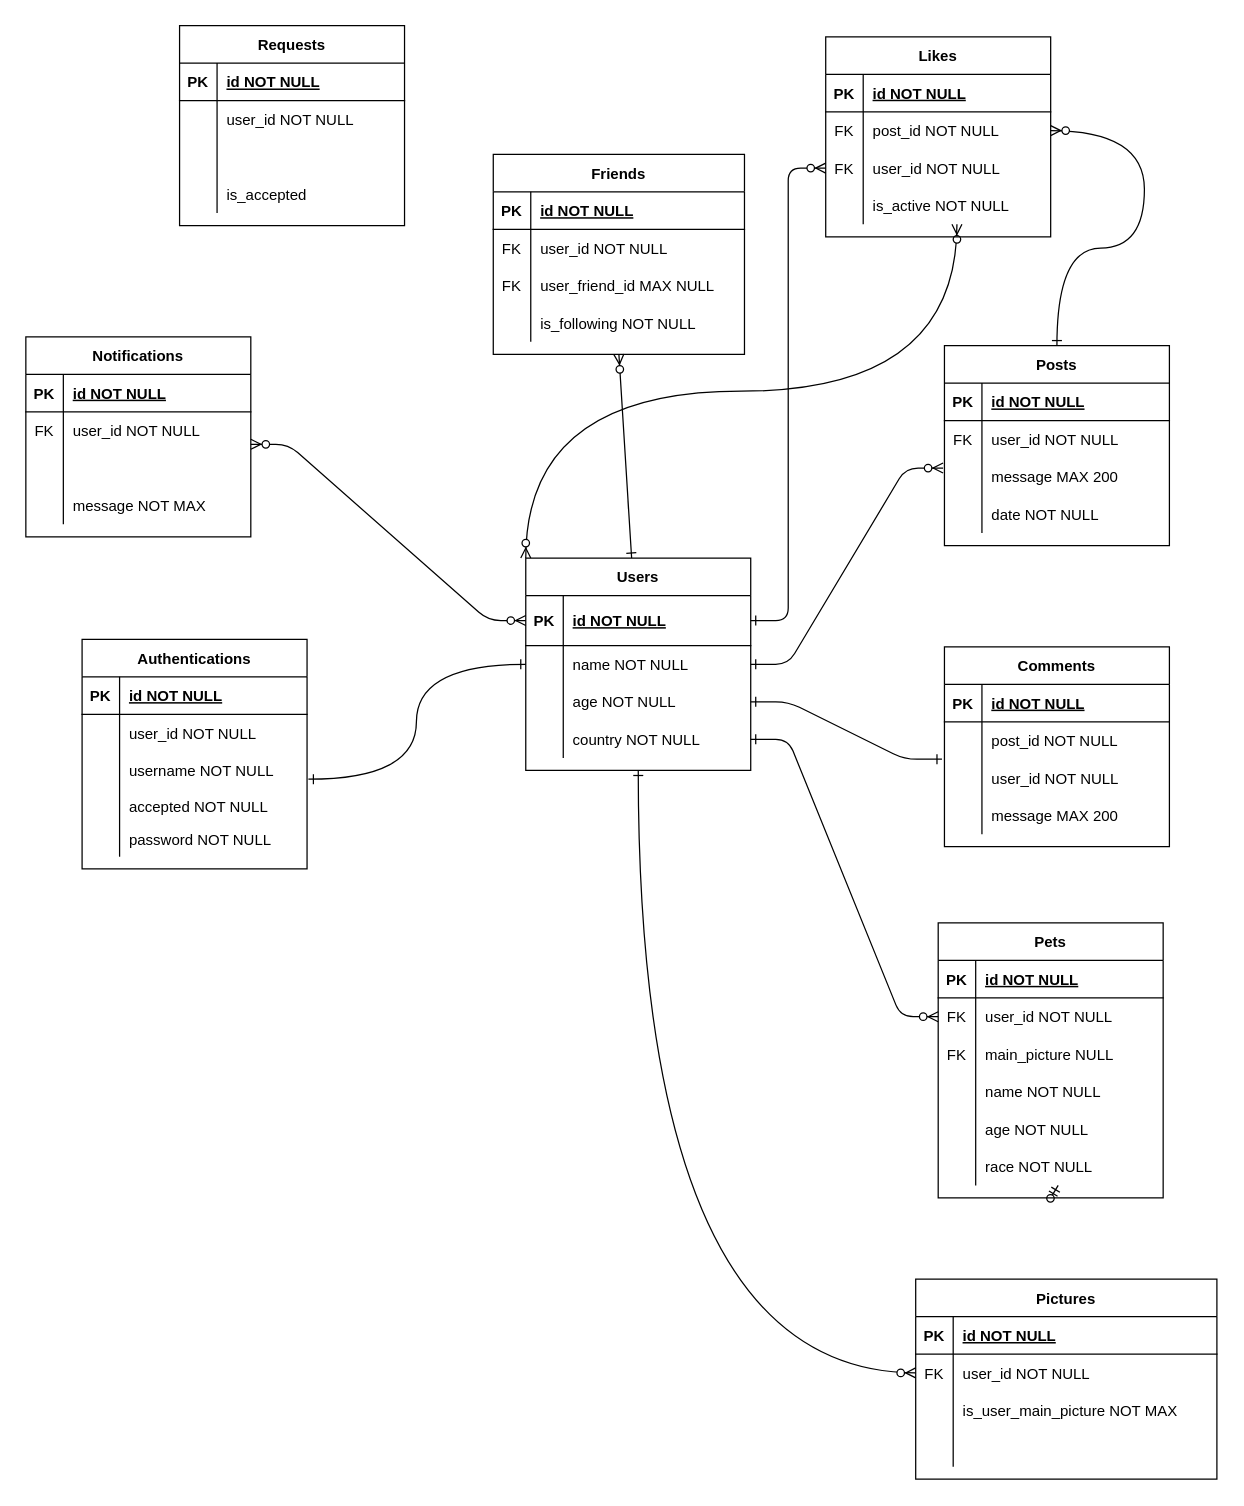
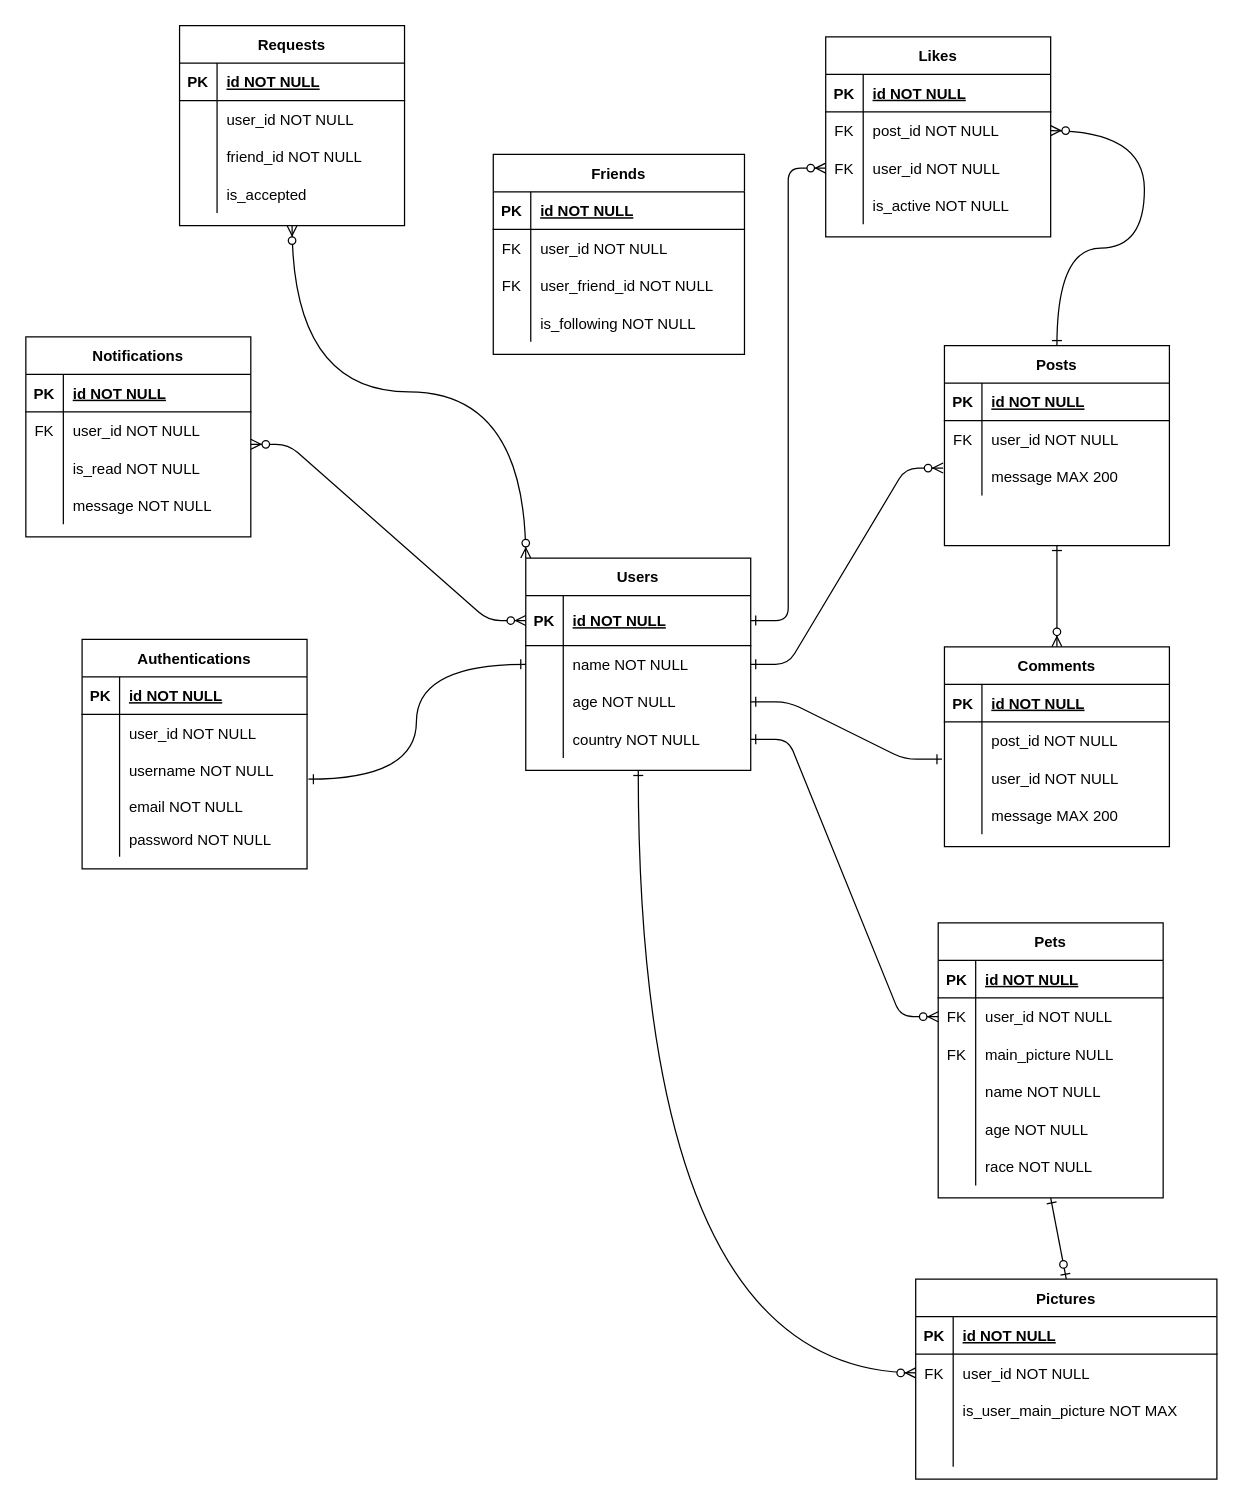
+ <mxCell id="148" value="friend_id NOT NULL" style="shape=partialRectangle;connectable=0;fillColor=none;top=0;left=0;bottom=0;right=0;align=left;spacingLeft=6;overflow=hidden;" parent="146" vertex="1"><mxGeometry x="30" width="150" height="30" as="geometry" /></mxCell>
- <mxCell id="76" value="user_friend_id MAX NULL" style="shape=partialRectangle;connectable=0;fillColor=none;top=0;left=0;bottom=0;right=0;align=left;spacingLeft=6;overflow=hidden;" parent="74" vertex="1"><mxGeometry x="30" width="171" height="30" as="geometry" /></mxCell>
+ <mxCell id="76" value="user_friend_id NOT NULL" style="shape=partialRectangle;connectable=0;fillColor=none;top=0;left=0;bottom=0;right=0;align=left;spacingLeft=6;overflow=hidden;" parent="74" vertex="1"><mxGeometry x="30" width="171" height="30" as="geometry" /></mxCell>
- <mxCell id="5" style="edgeStyle=orthogonalEdgeStyle;rounded=1;orthogonalLoop=1;jettySize=auto;html=1;exitX=0;exitY=0;exitDx=0;exitDy=0;startArrow=ERzeroToMany;startFill=1;endArrow=ERzeroToMany;endFill=1;curved=1;" parent="1" source="6" target="92" edge="1"><mxGeometry relative="1" as="geometry" /></mxCell>
+ <mxCell id="5" style="edgeStyle=orthogonalEdgeStyle;rounded=1;orthogonalLoop=1;jettySize=auto;html=1;exitX=0;exitY=0;exitDx=0;exitDy=0;entryX=0.5;entryY=1;entryDx=0;entryDy=0;startArrow=ERzeroToMany;startFill=1;endArrow=ERzeroToMany;endFill=1;curved=1;" parent="1" source="6" target="139" edge="1"><mxGeometry relative="1" as="geometry" /></mxCell>
- <mxCell id="4" style="edgeStyle=none;orthogonalLoop=1;jettySize=auto;html=1;entryX=0.5;entryY=1;entryDx=0;entryDy=0;startArrow=ERone;startFill=0;endArrow=ERzeroToMany;endFill=1;" parent="1" source="6" target="67" edge="1"><mxGeometry relative="1" as="geometry" /></mxCell>
+ <mxCell id="135" value="is_read NOT NULL" style="shape=partialRectangle;connectable=0;fillColor=none;top=0;left=0;bottom=0;right=0;align=left;spacingLeft=6;overflow=hidden;" parent="133" vertex="1"><mxGeometry x="30" width="150" height="30" as="geometry" /></mxCell>
- <mxCell id="138" value="message NOT MAX" style="shape=partialRectangle;connectable=0;fillColor=none;top=0;left=0;bottom=0;right=0;align=left;spacingLeft=6;overflow=hidden;" parent="136" vertex="1"><mxGeometry x="30" width="150" height="30" as="geometry" /></mxCell>
+ <mxCell id="138" value="message NOT NULL" style="shape=partialRectangle;connectable=0;fillColor=none;top=0;left=0;bottom=0;right=0;align=left;spacingLeft=6;overflow=hidden;" parent="136" vertex="1"><mxGeometry x="30" width="150" height="30" as="geometry" /></mxCell>
- <mxCell id="32" value="date NOT NULL" style="shape=partialRectangle;connectable=0;fillColor=none;top=0;left=0;bottom=0;right=0;align=left;spacingLeft=6;overflow=hidden;" parent="30" vertex="1"><mxGeometry x="30" width="150" height="30" as="geometry" /></mxCell>
+ <mxCell id="111" style="edgeStyle=orthogonalEdgeStyle;curved=1;rounded=1;orthogonalLoop=1;jettySize=auto;html=1;exitX=0.5;exitY=0;exitDx=0;exitDy=0;entryX=0.5;entryY=1;entryDx=0;entryDy=0;startArrow=ERzeroToMany;startFill=1;endArrow=ERone;endFill=0;" parent="1" source="112" target="20" edge="1"><mxGeometry relative="1" as="geometry" /></mxCell>
- <mxCell id="106" value="accepted NOT NULL" style="shape=partialRectangle;connectable=0;fillColor=none;top=0;left=0;bottom=0;right=0;align=left;spacingLeft=6;overflow=hidden;" parent="104" vertex="1"><mxGeometry x="30" width="150" height="27" as="geometry" /></mxCell>
+ <mxCell id="106" value="email NOT NULL" style="shape=partialRectangle;connectable=0;fillColor=none;top=0;left=0;bottom=0;right=0;align=left;spacingLeft=6;overflow=hidden;" parent="104" vertex="1"><mxGeometry x="30" width="150" height="27" as="geometry" /></mxCell>
- <mxCell id="34" style="orthogonalLoop=1;jettySize=auto;html=1;exitX=0.5;exitY=1;exitDx=0;exitDy=0;startArrow=ERone;startFill=0;endArrow=ERzeroToOne;endFill=1;" parent="1" source="35" target="53" edge="1"><mxGeometry relative="1" as="geometry" /></mxCell>
+ <mxCell id="34" style="orthogonalLoop=1;jettySize=auto;html=1;exitX=0.5;exitY=1;exitDx=0;exitDy=0;entryX=0.5;entryY=0;entryDx=0;entryDy=0;startArrow=ERone;startFill=0;endArrow=ERzeroToOne;endFill=1;" parent="1" source="35" target="54" edge="1"><mxGeometry relative="1" as="geometry" /></mxCell>
